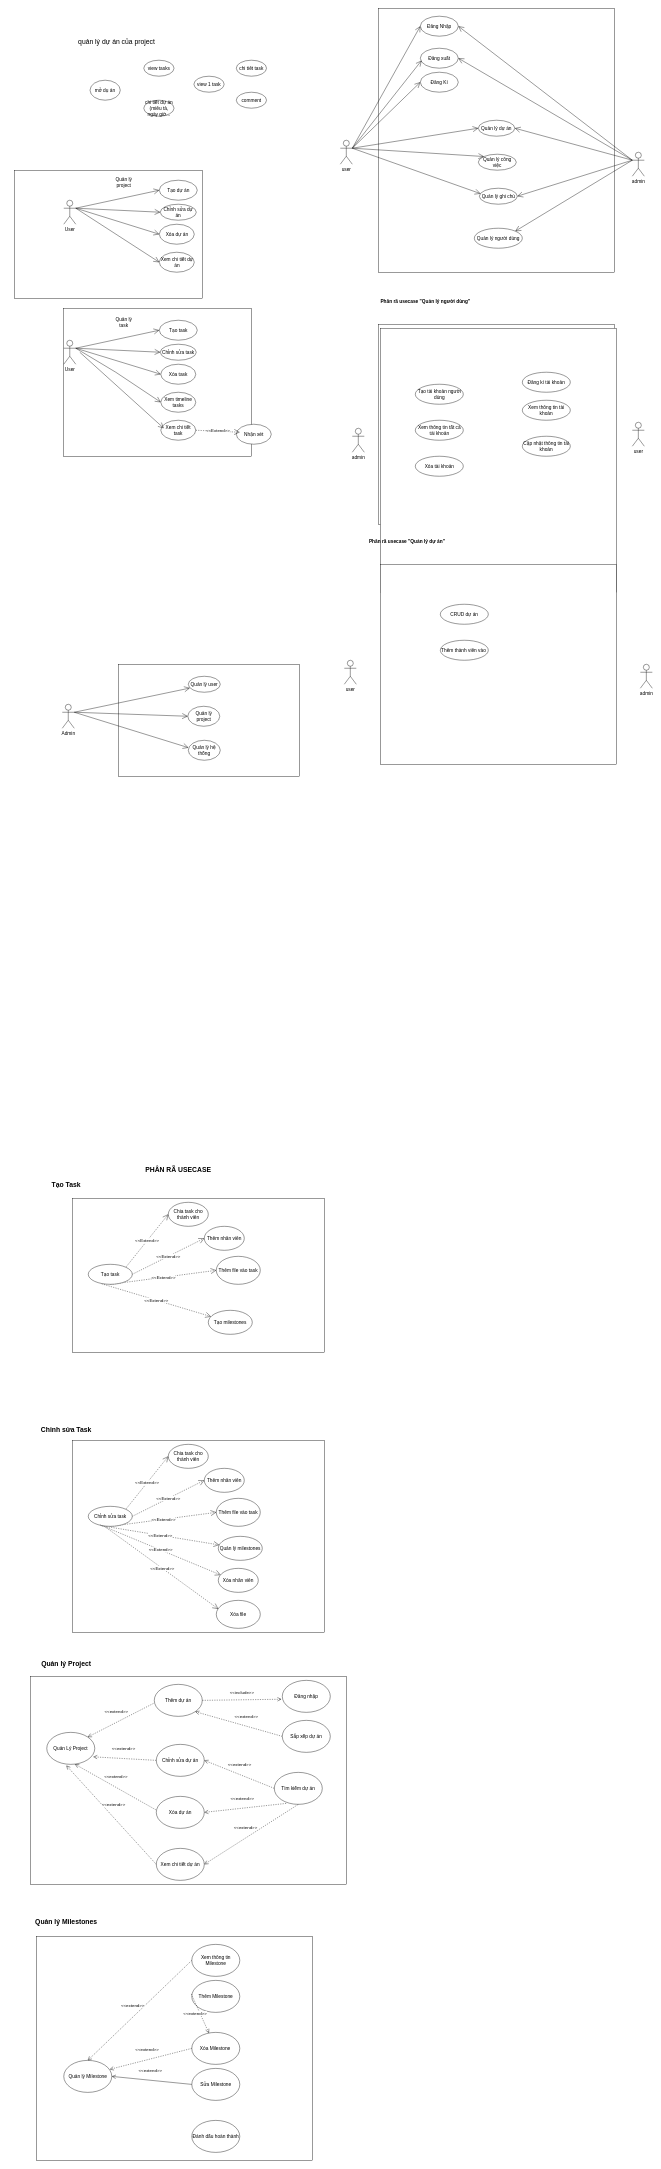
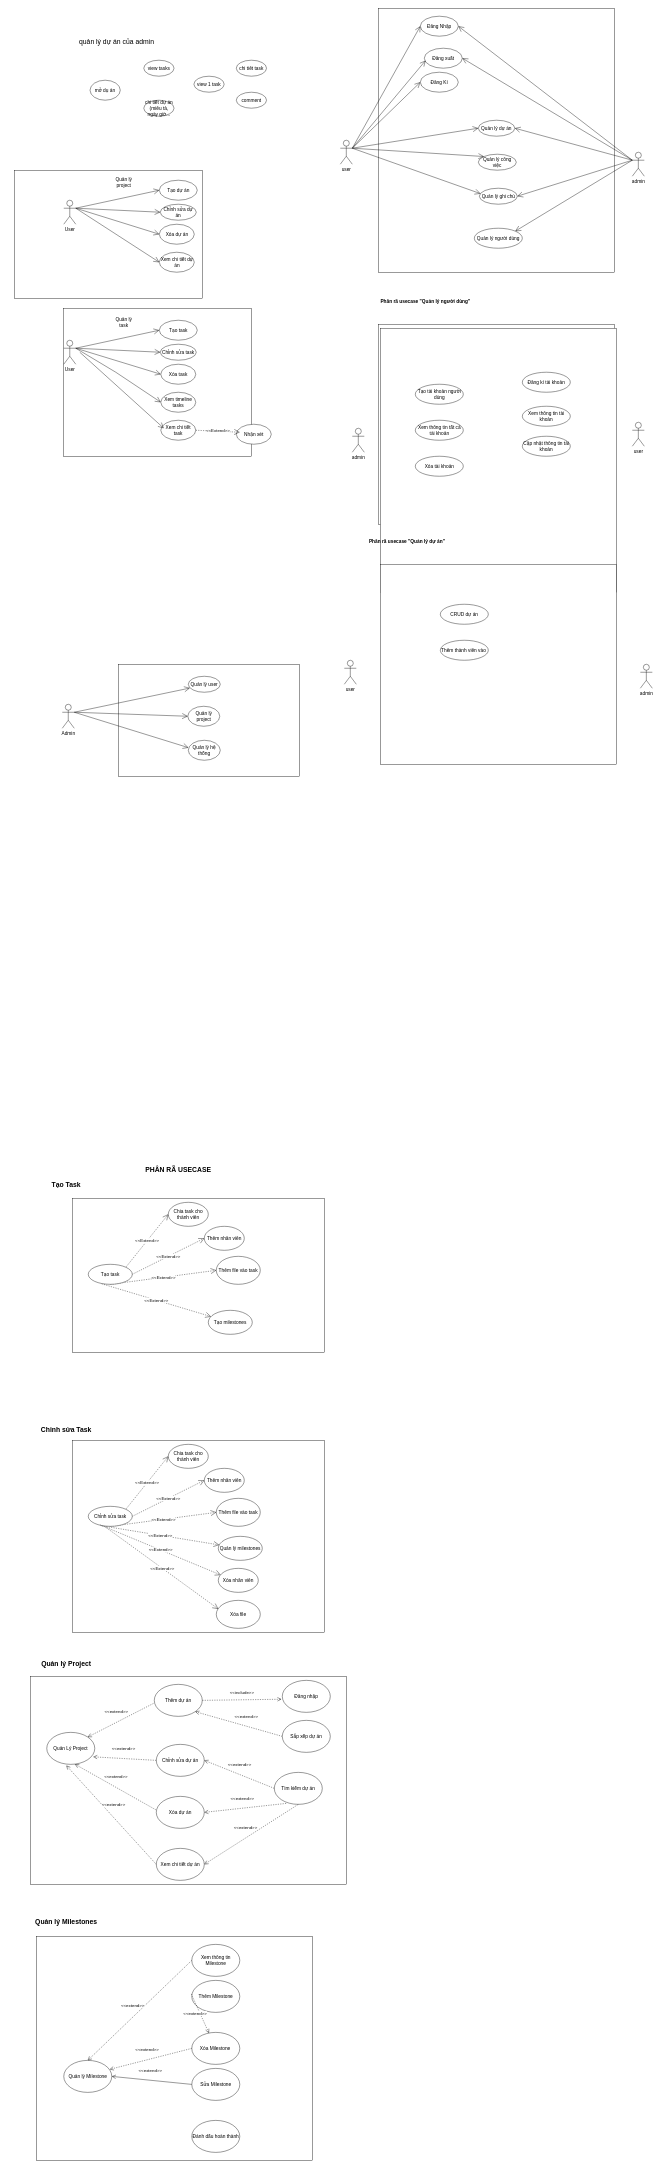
- <mxCell id="86" value="quản lý dự án của project" style="text;html=1;strokeColor=none;fillColor=none;align=center;verticalAlign=middle;whiteSpace=wrap;rounded=0;fontSize=17;" parent="1" vertex="1"><mxGeometry x="102.75" y="90" width="376" height="30" as="geometry" /></mxCell>
+ <mxCell id="86" value="quản lý dự án của admin" style="text;html=1;strokeColor=none;fillColor=none;align=center;verticalAlign=middle;whiteSpace=wrap;rounded=0;fontSize=17;" parent="1" vertex="1"><mxGeometry x="102.75" y="90" width="376" height="30" as="geometry" /></mxCell>
- <mxCell id="100" value="Đăng xuất" style="ellipse;whiteSpace=wrap;html=1;" parent="1" vertex="1"><mxGeometry x="1050" y="120" width="95" height="50" as="geometry" /></mxCell>
+ <mxCell id="100" value="Đăng xuất" style="ellipse;whiteSpace=wrap;html=1;" parent="1" vertex="1"><mxGeometry x="1060" y="120" width="95" height="50" as="geometry" /></mxCell>
- <mxCell id="131" value="Xem thông tin tài khoản" style="ellipse;whiteSpace=wrap;html=1;" vertex="1" parent="1"><mxGeometry x="1305" y="1000" width="120" height="50" as="geometry" /></mxCell>
+ <mxCell id="131" value="Xem thông tin tài khoản" style="ellipse;whiteSpace=wrap;html=1;" vertex="1" parent="1"><mxGeometry x="1305" y="1015" width="120" height="50" as="geometry" /></mxCell>
